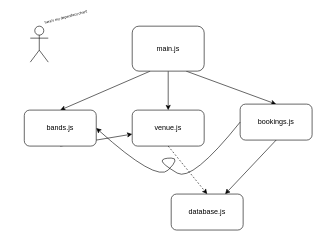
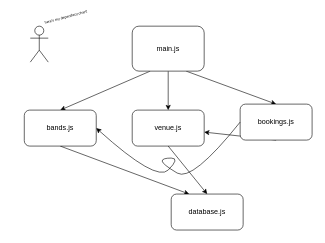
- <mxCell id="6" style="edgeStyle=none;html=1;exitX=0.5;exitY=1;exitDx=0;exitDy=0;" edge="1" parent="1" source="7" target="12"><mxGeometry relative="1" as="geometry" /></mxCell>
+ <mxCell id="6" style="edgeStyle=none;html=1;exitX=0.5;exitY=1;exitDx=0;exitDy=0;entryX=0.25;entryY=0;entryDx=0;entryDy=0;" edge="1" parent="1" source="7" target="11"><mxGeometry relative="1" as="geometry" /></mxCell>
- <mxCell id="9" style="edgeStyle=none;html=1;exitX=0.5;exitY=1;exitDx=0;exitDy=0;entryX=0.75;entryY=0;entryDx=0;entryDy=0;" edge="1" parent="1" source="10" target="11"><mxGeometry relative="1" as="geometry" /></mxCell>
+ <mxCell id="9" style="edgeStyle=none;html=1;exitX=0.5;exitY=1;exitDx=0;exitDy=0;" edge="1" parent="1" source="10" target="12"><mxGeometry relative="1" as="geometry" /></mxCell>
- <mxCell id="8" style="edgeStyle=none;html=1;exitX=0.5;exitY=1;exitDx=0;exitDy=0;entryX=0.5;entryY=0;entryDx=0;entryDy=0;dashed=1;" edge="1" parent="1" source="12" target="11"><mxGeometry relative="1" as="geometry" /></mxCell>
+ <mxCell id="8" style="edgeStyle=none;html=1;exitX=0.5;exitY=1;exitDx=0;exitDy=0;entryX=0.5;entryY=0;entryDx=0;entryDy=0;" edge="1" parent="1" source="12" target="11"><mxGeometry relative="1" as="geometry" /></mxCell>
